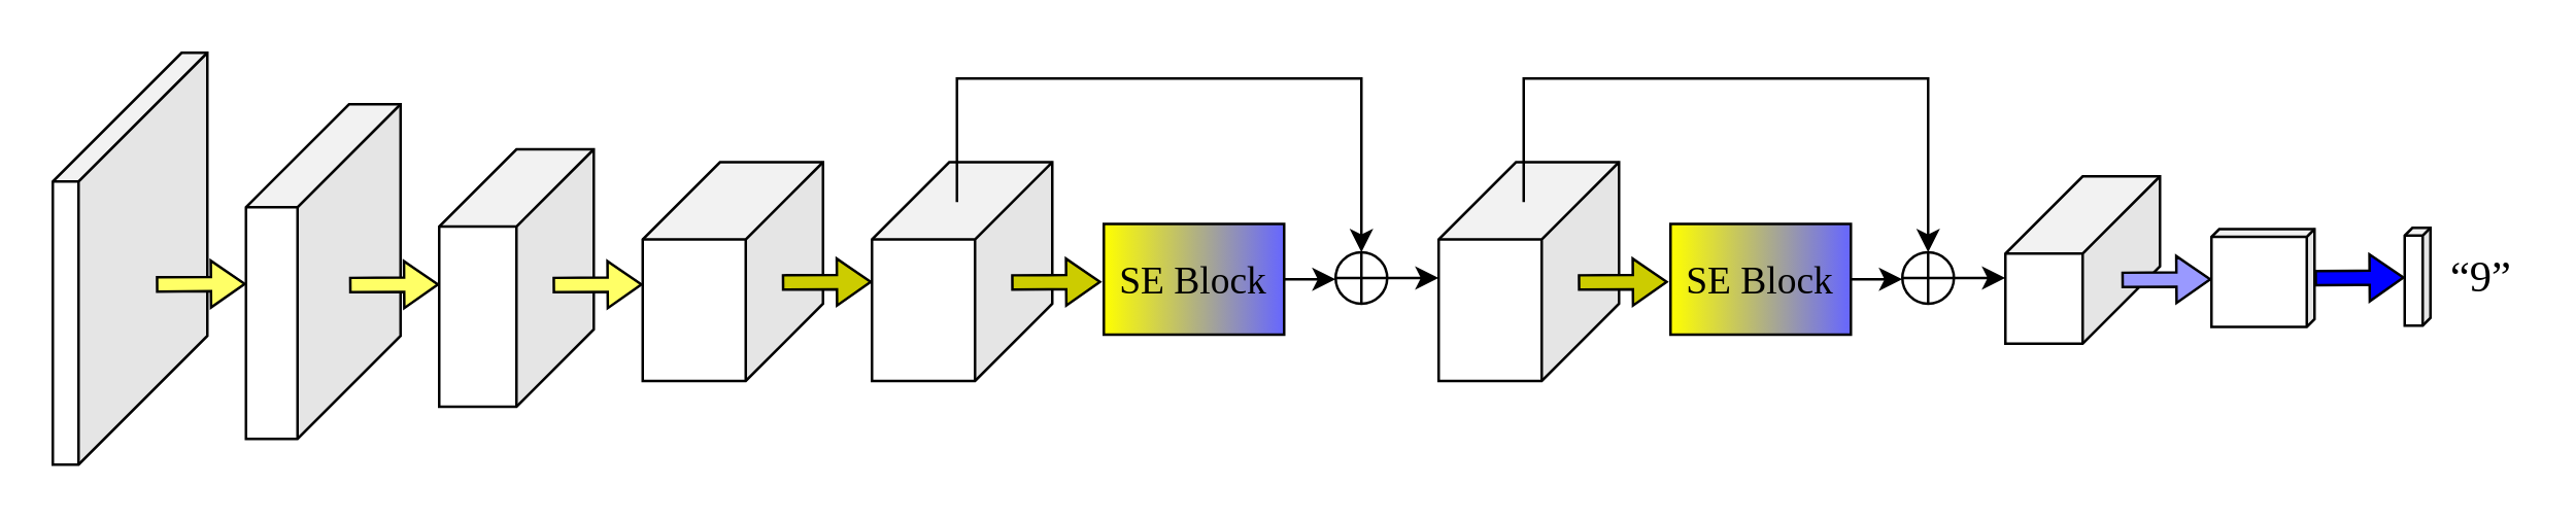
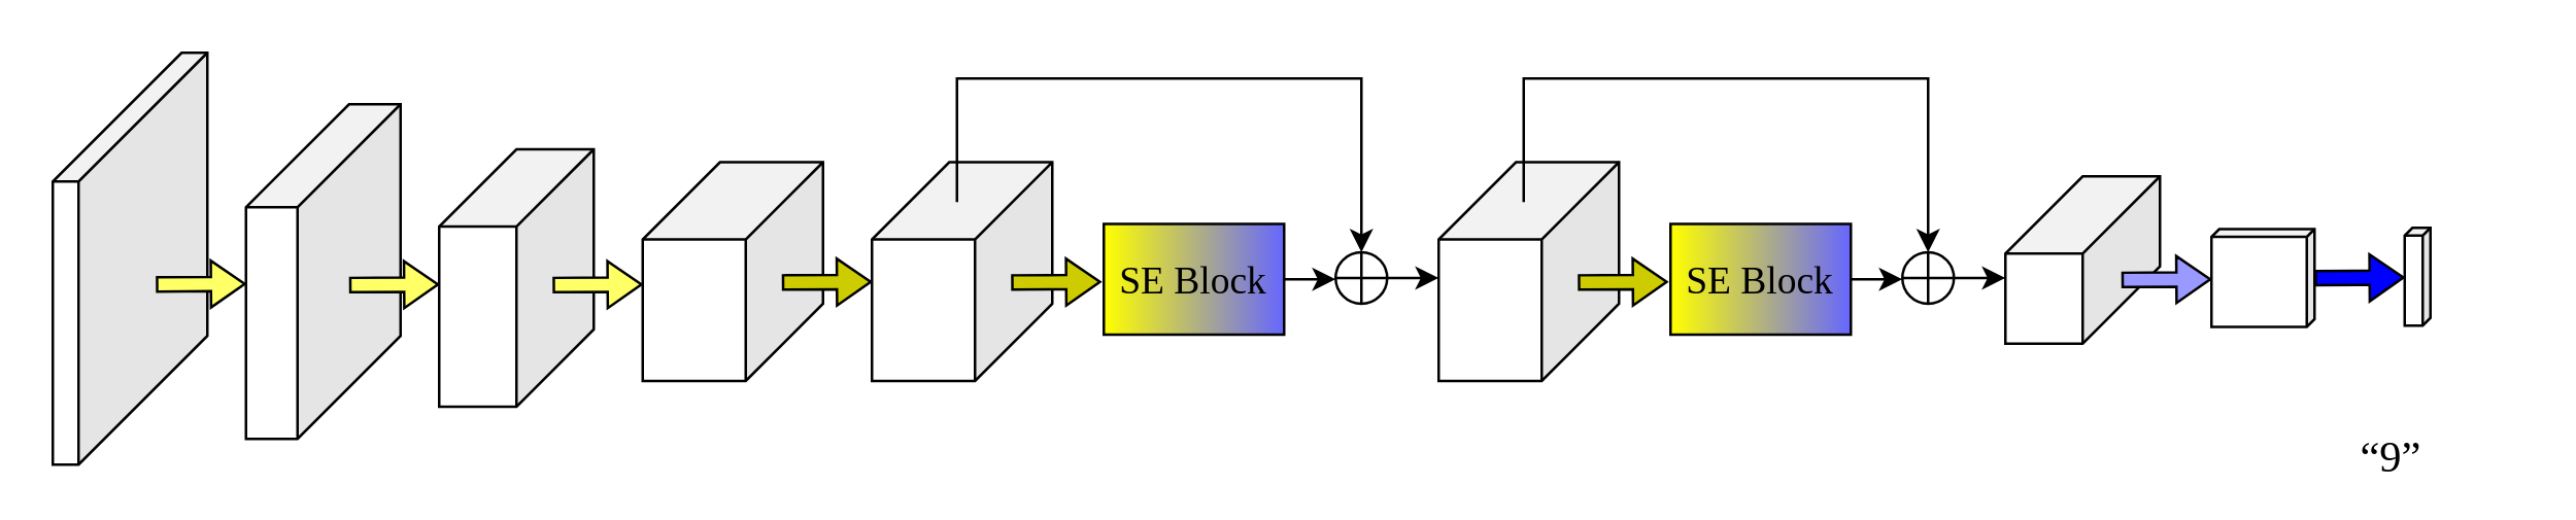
- <mxCell id="15" value="&lt;font style=&quot;font-size: 17px;&quot; face=&quot;Times New Roman&quot;&gt;“9”&lt;/font&gt;" style="text;html=1;align=center;verticalAlign=middle;whiteSpace=wrap;rounded=0;fontSize=17;" vertex="1" parent="1"><mxGeometry x="948" y="92.5" width="30" height="30" as="geometry" /></mxCell>
+ <mxCell id="15" value="&lt;font style=&quot;font-size: 17px;&quot; face=&quot;Times New Roman&quot;&gt;“9”&lt;/font&gt;" style="text;html=1;align=center;verticalAlign=middle;whiteSpace=wrap;rounded=0;fontSize=17;" vertex="1" parent="1"><mxGeometry x="913" y="162.5" width="30" height="30" as="geometry" /></mxCell>
